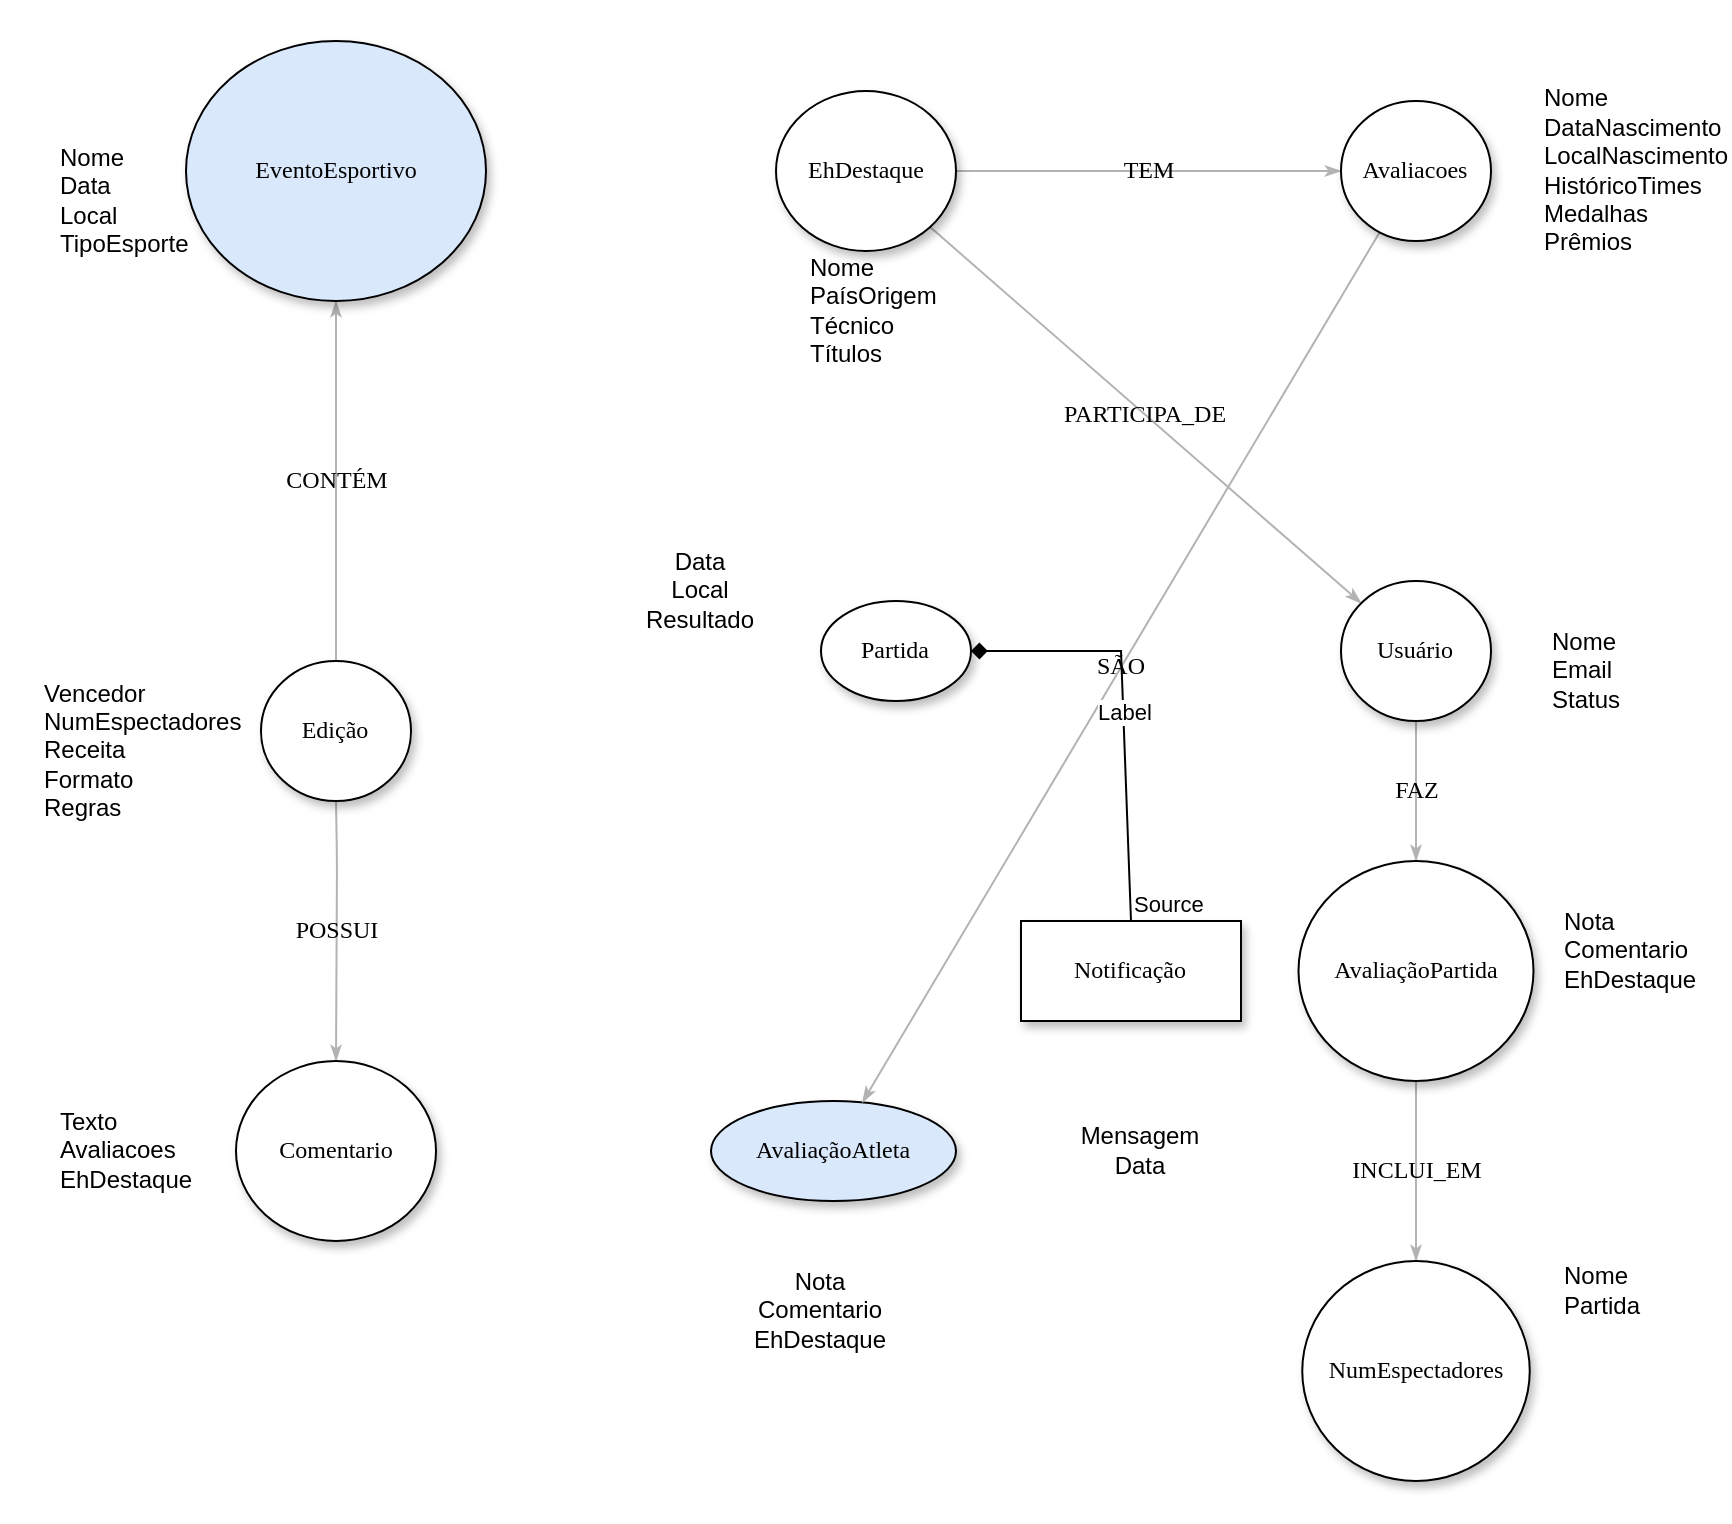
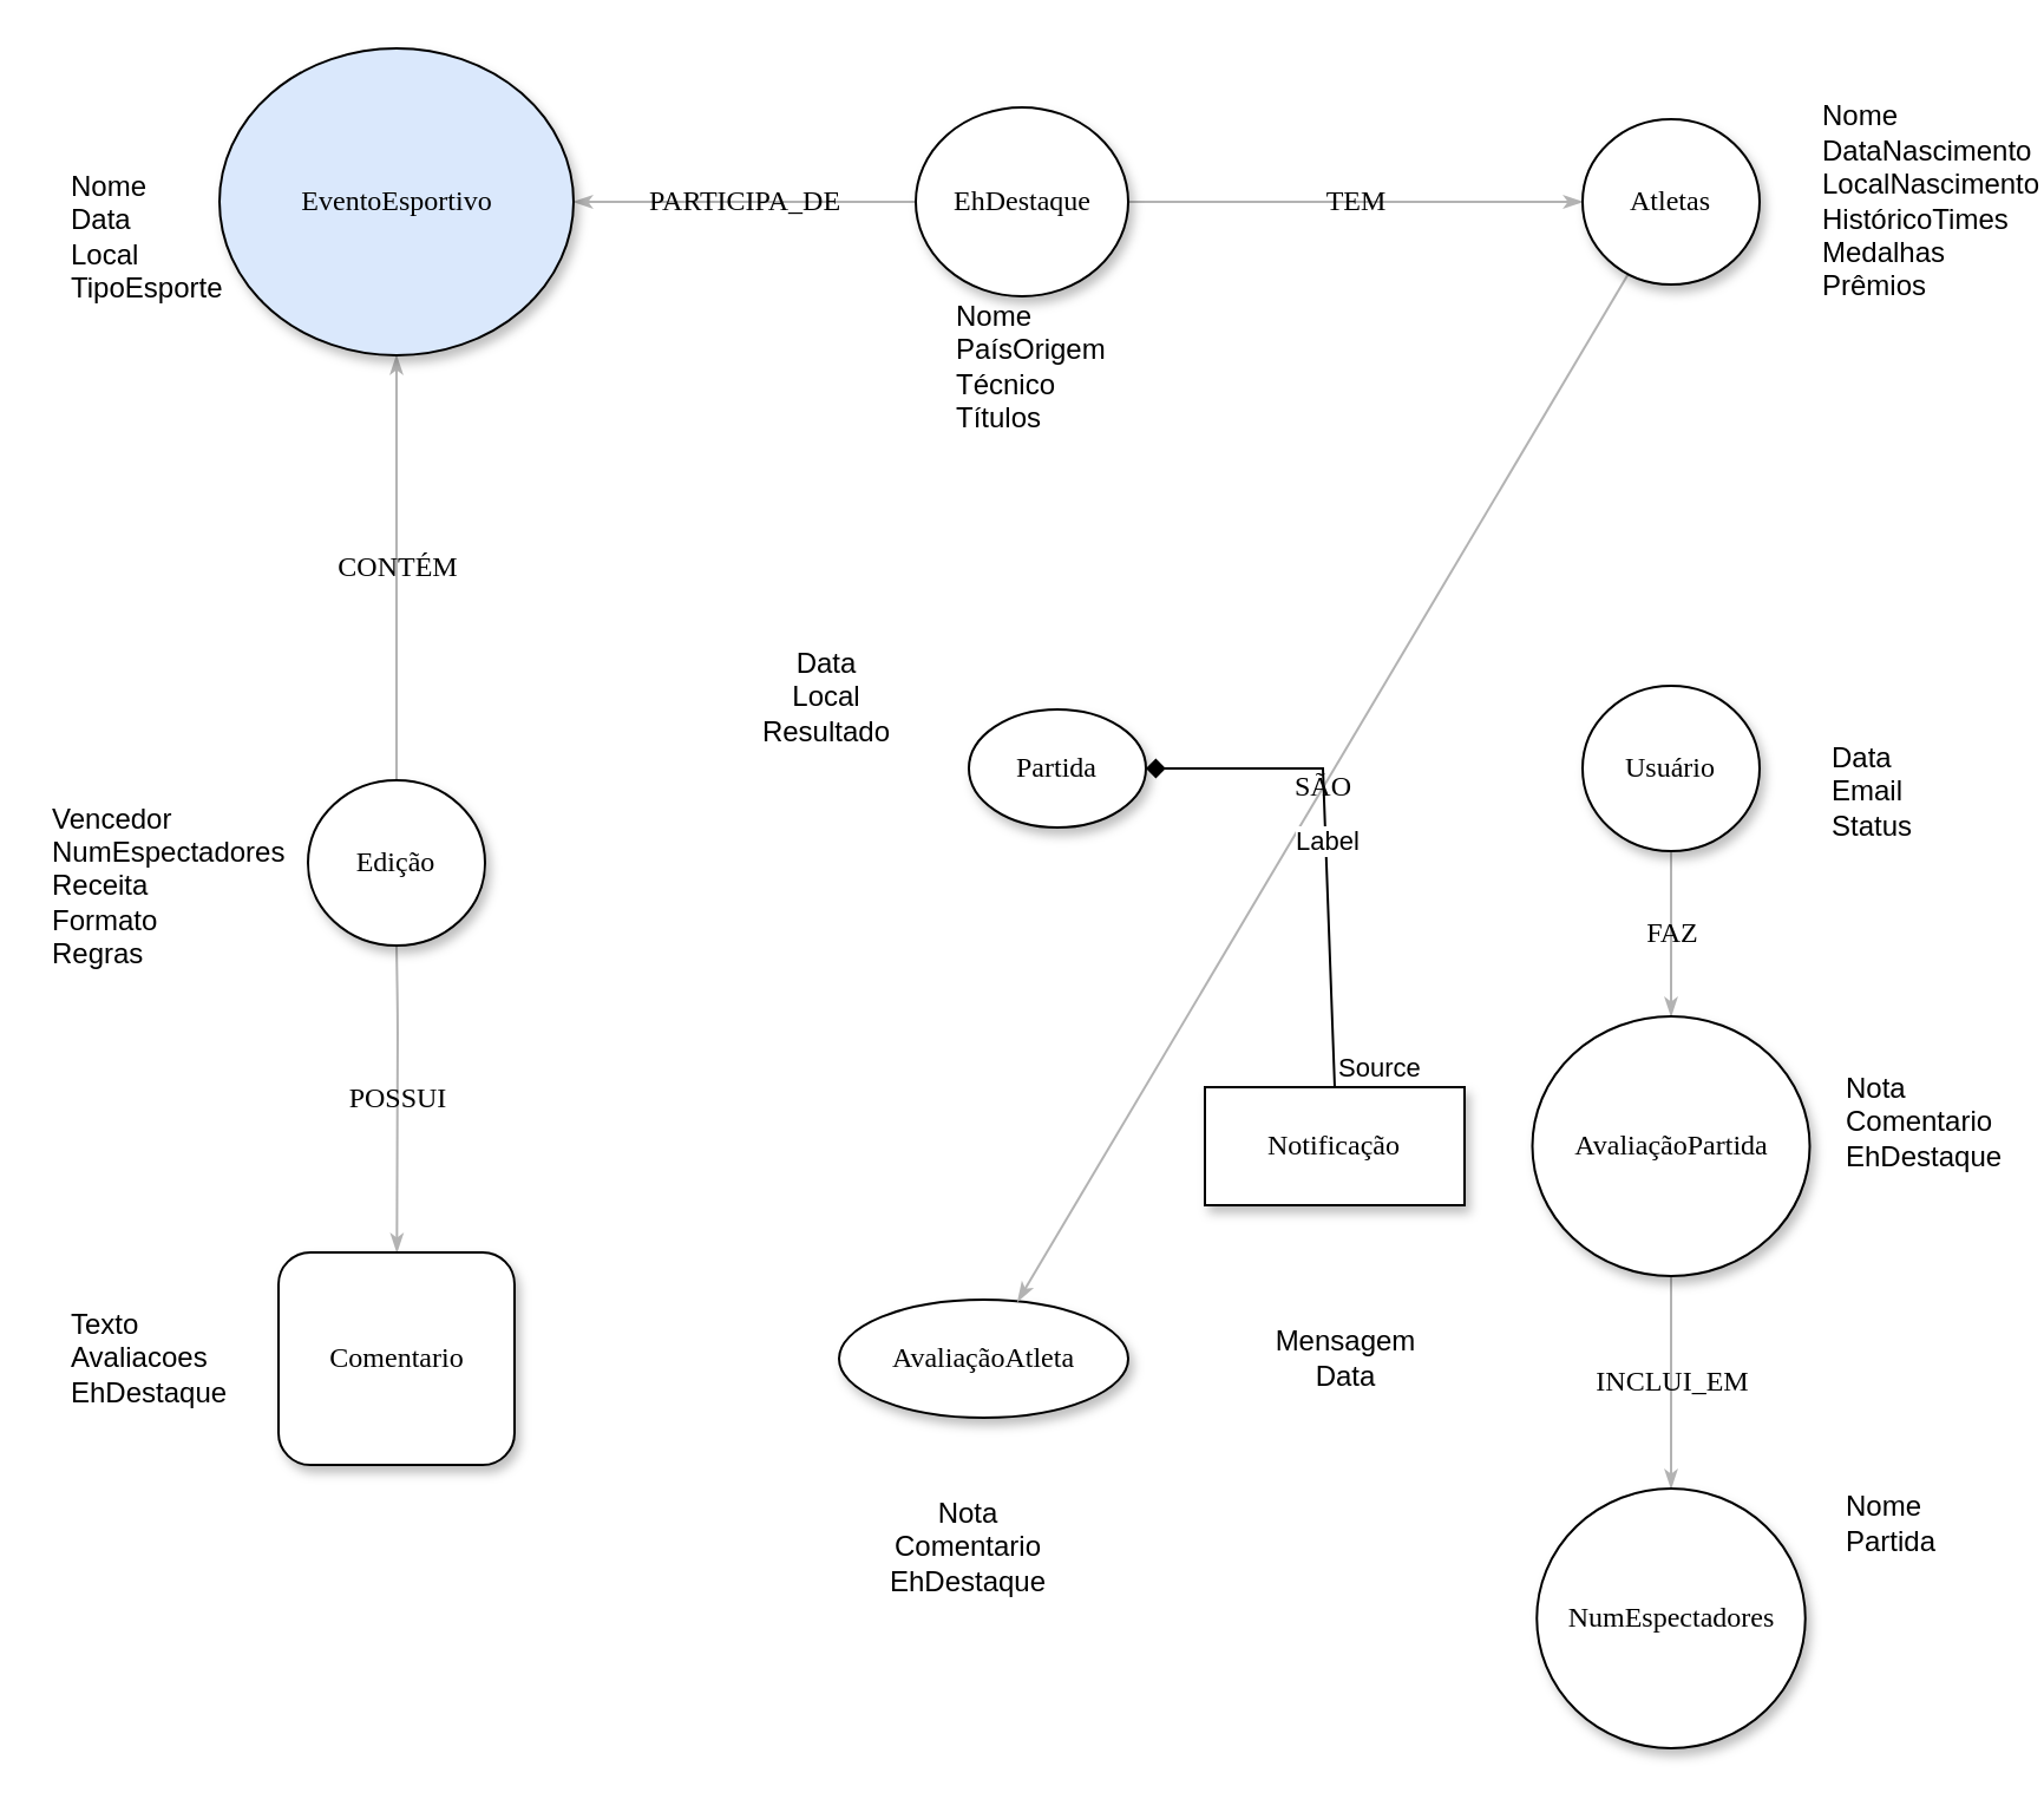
- <mxCell id="7" value="&lt;span&gt;Avaliacoes&lt;/span&gt;" style="ellipse;whiteSpace=wrap;html=1;rounded=0;shadow=1;comic=0;labelBackgroundColor=none;strokeWidth=1;fontFamily=Verdana;fontSize=12;align=center;" parent="1" vertex="1"><mxGeometry x="670" y="50" width="75" height="70" as="geometry" /></mxCell>
+ <mxCell id="7" value="&lt;span&gt;Atletas&lt;/span&gt;" style="ellipse;whiteSpace=wrap;html=1;rounded=0;shadow=1;comic=0;labelBackgroundColor=none;strokeWidth=1;fontFamily=Verdana;fontSize=12;align=center;" parent="1" vertex="1"><mxGeometry x="670" y="50" width="75" height="70" as="geometry" /></mxCell>
- <mxCell id="2" value="PARTICIPA_DE" style="edgeStyle=none;rounded=1;html=1;labelBackgroundColor=none;startArrow=none;startFill=0;startSize=5;endArrow=classicThin;endFill=1;endSize=5;jettySize=auto;orthogonalLoop=1;strokeColor=#B3B3B3;strokeWidth=1;fontFamily=Verdana;fontSize=12;" parent="1" source="4" target="9" edge="1"><mxGeometry relative="1" as="geometry" /></mxCell>
+ <mxCell id="2" value="PARTICIPA_DE" style="edgeStyle=none;rounded=1;html=1;labelBackgroundColor=none;startArrow=none;startFill=0;startSize=5;endArrow=classicThin;endFill=1;endSize=5;jettySize=auto;orthogonalLoop=1;strokeColor=#B3B3B3;strokeWidth=1;fontFamily=Verdana;fontSize=12" parent="1" source="4" target="16" edge="1"><mxGeometry relative="1" as="geometry" /></mxCell>
- <mxCell id="23" value="Nome&lt;br&gt;Email&lt;br&gt;Status" style="text;html=1;align=left;verticalAlign=middle;whiteSpace=wrap;rounded=0;" vertex="1" parent="1"><mxGeometry x="774" y="320" width="60" height="30" as="geometry" /></mxCell>
+ <mxCell id="23" value="Data&lt;br&gt;Email&lt;br&gt;Status" style="text;html=1;align=left;verticalAlign=middle;whiteSpace=wrap;rounded=0;" vertex="1" parent="1"><mxGeometry x="774" y="320" width="60" height="30" as="geometry" /></mxCell>
- <mxCell id="19" value="&lt;span&gt;Comentario&lt;/span&gt;" style="ellipse;whiteSpace=wrap;html=1;rounded=0;shadow=1;comic=0;labelBackgroundColor=none;strokeWidth=1;fontFamily=Verdana;fontSize=12;align=center;" parent="1" vertex="1"><mxGeometry x="117.5" y="530" width="100" height="90" as="geometry" /></mxCell>
+ <mxCell id="19" value="&lt;span&gt;Comentario&lt;/span&gt;" style="whiteSpace=wrap;html=1;shadow=1;comic=0;labelBackgroundColor=none;strokeWidth=1;fontFamily=Verdana;fontSize=12;align=center;rounded=1;" parent="1" vertex="1"><mxGeometry x="117.5" y="530" width="100" height="90" as="geometry" /></mxCell>
- <mxCell id="5" value="&lt;span&gt;AvaliaçãoAtleta&lt;/span&gt;" style="ellipse;whiteSpace=wrap;html=1;rounded=0;shadow=1;comic=0;labelBackgroundColor=none;strokeWidth=1;fontFamily=Verdana;fontSize=12;align=center;fillColor=#dae8fc;" parent="1" vertex="1"><mxGeometry x="355" y="550" width="122.5" height="50" as="geometry" /></mxCell>
+ <mxCell id="5" value="&lt;span&gt;AvaliaçãoAtleta&lt;/span&gt;" style="ellipse;whiteSpace=wrap;html=1;rounded=0;shadow=1;comic=0;labelBackgroundColor=none;strokeWidth=1;fontFamily=Verdana;fontSize=12;align=center;" parent="1" vertex="1"><mxGeometry x="355" y="550" width="122.5" height="50" as="geometry" /></mxCell>
